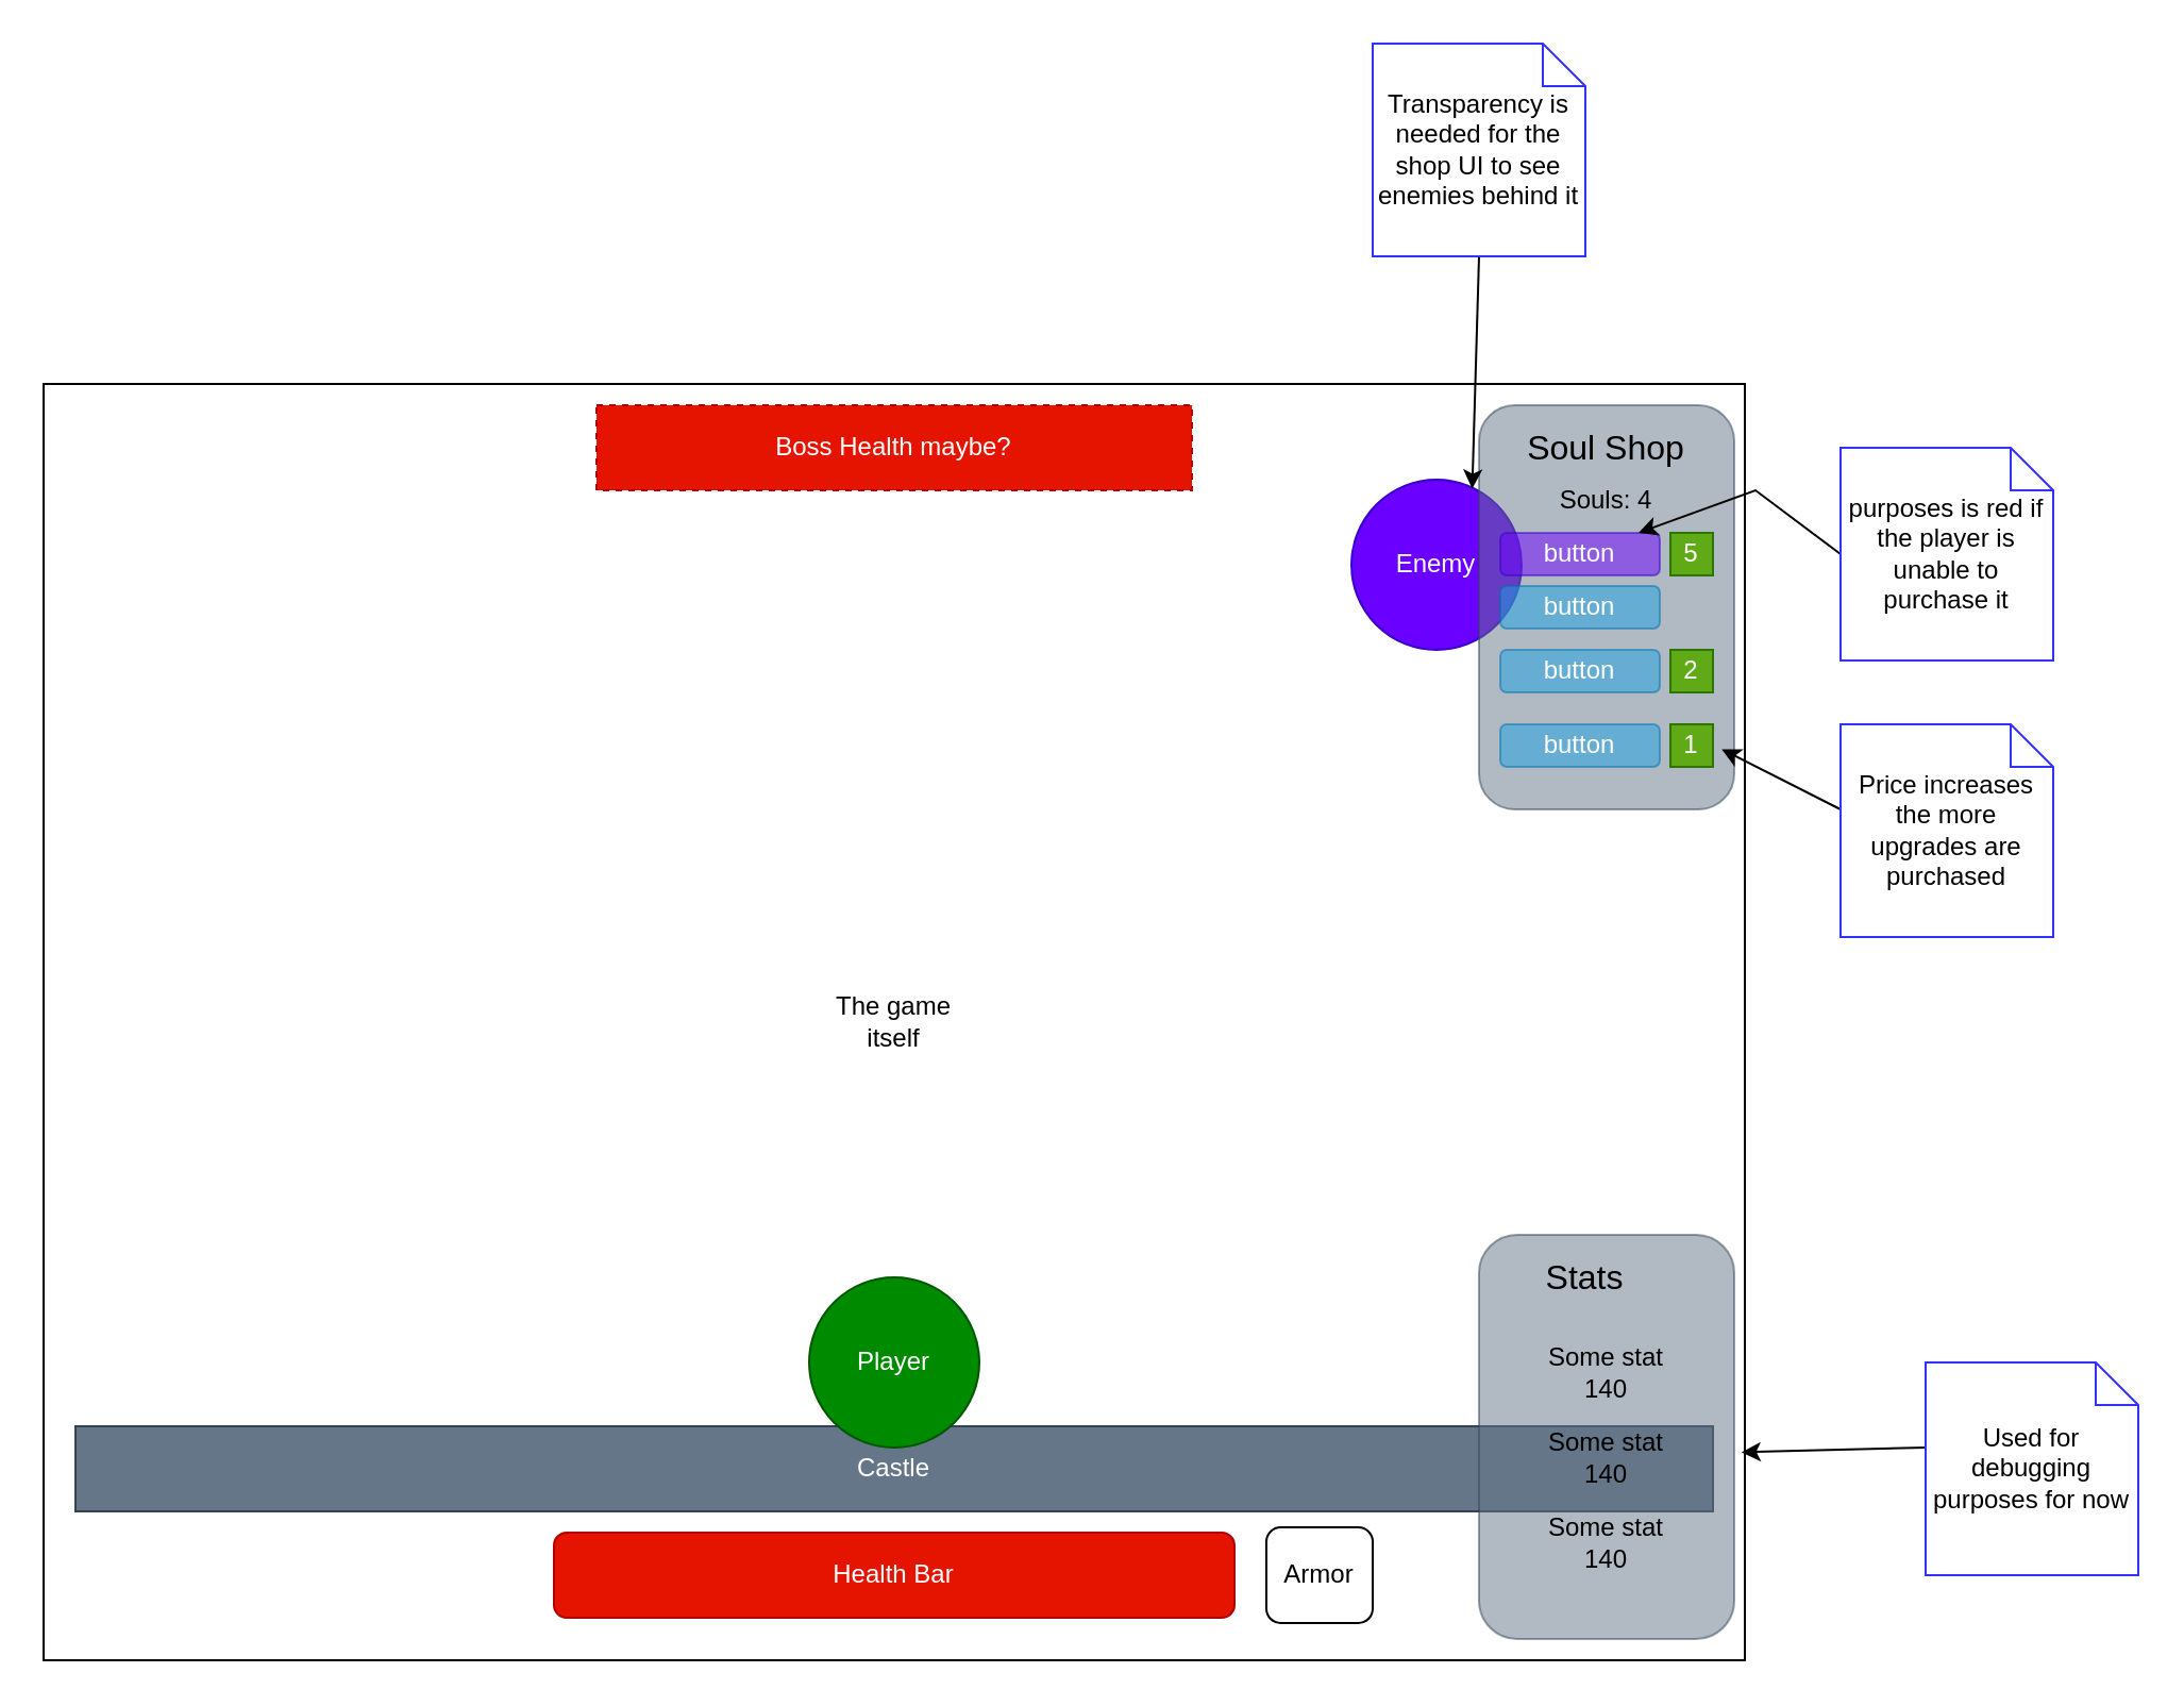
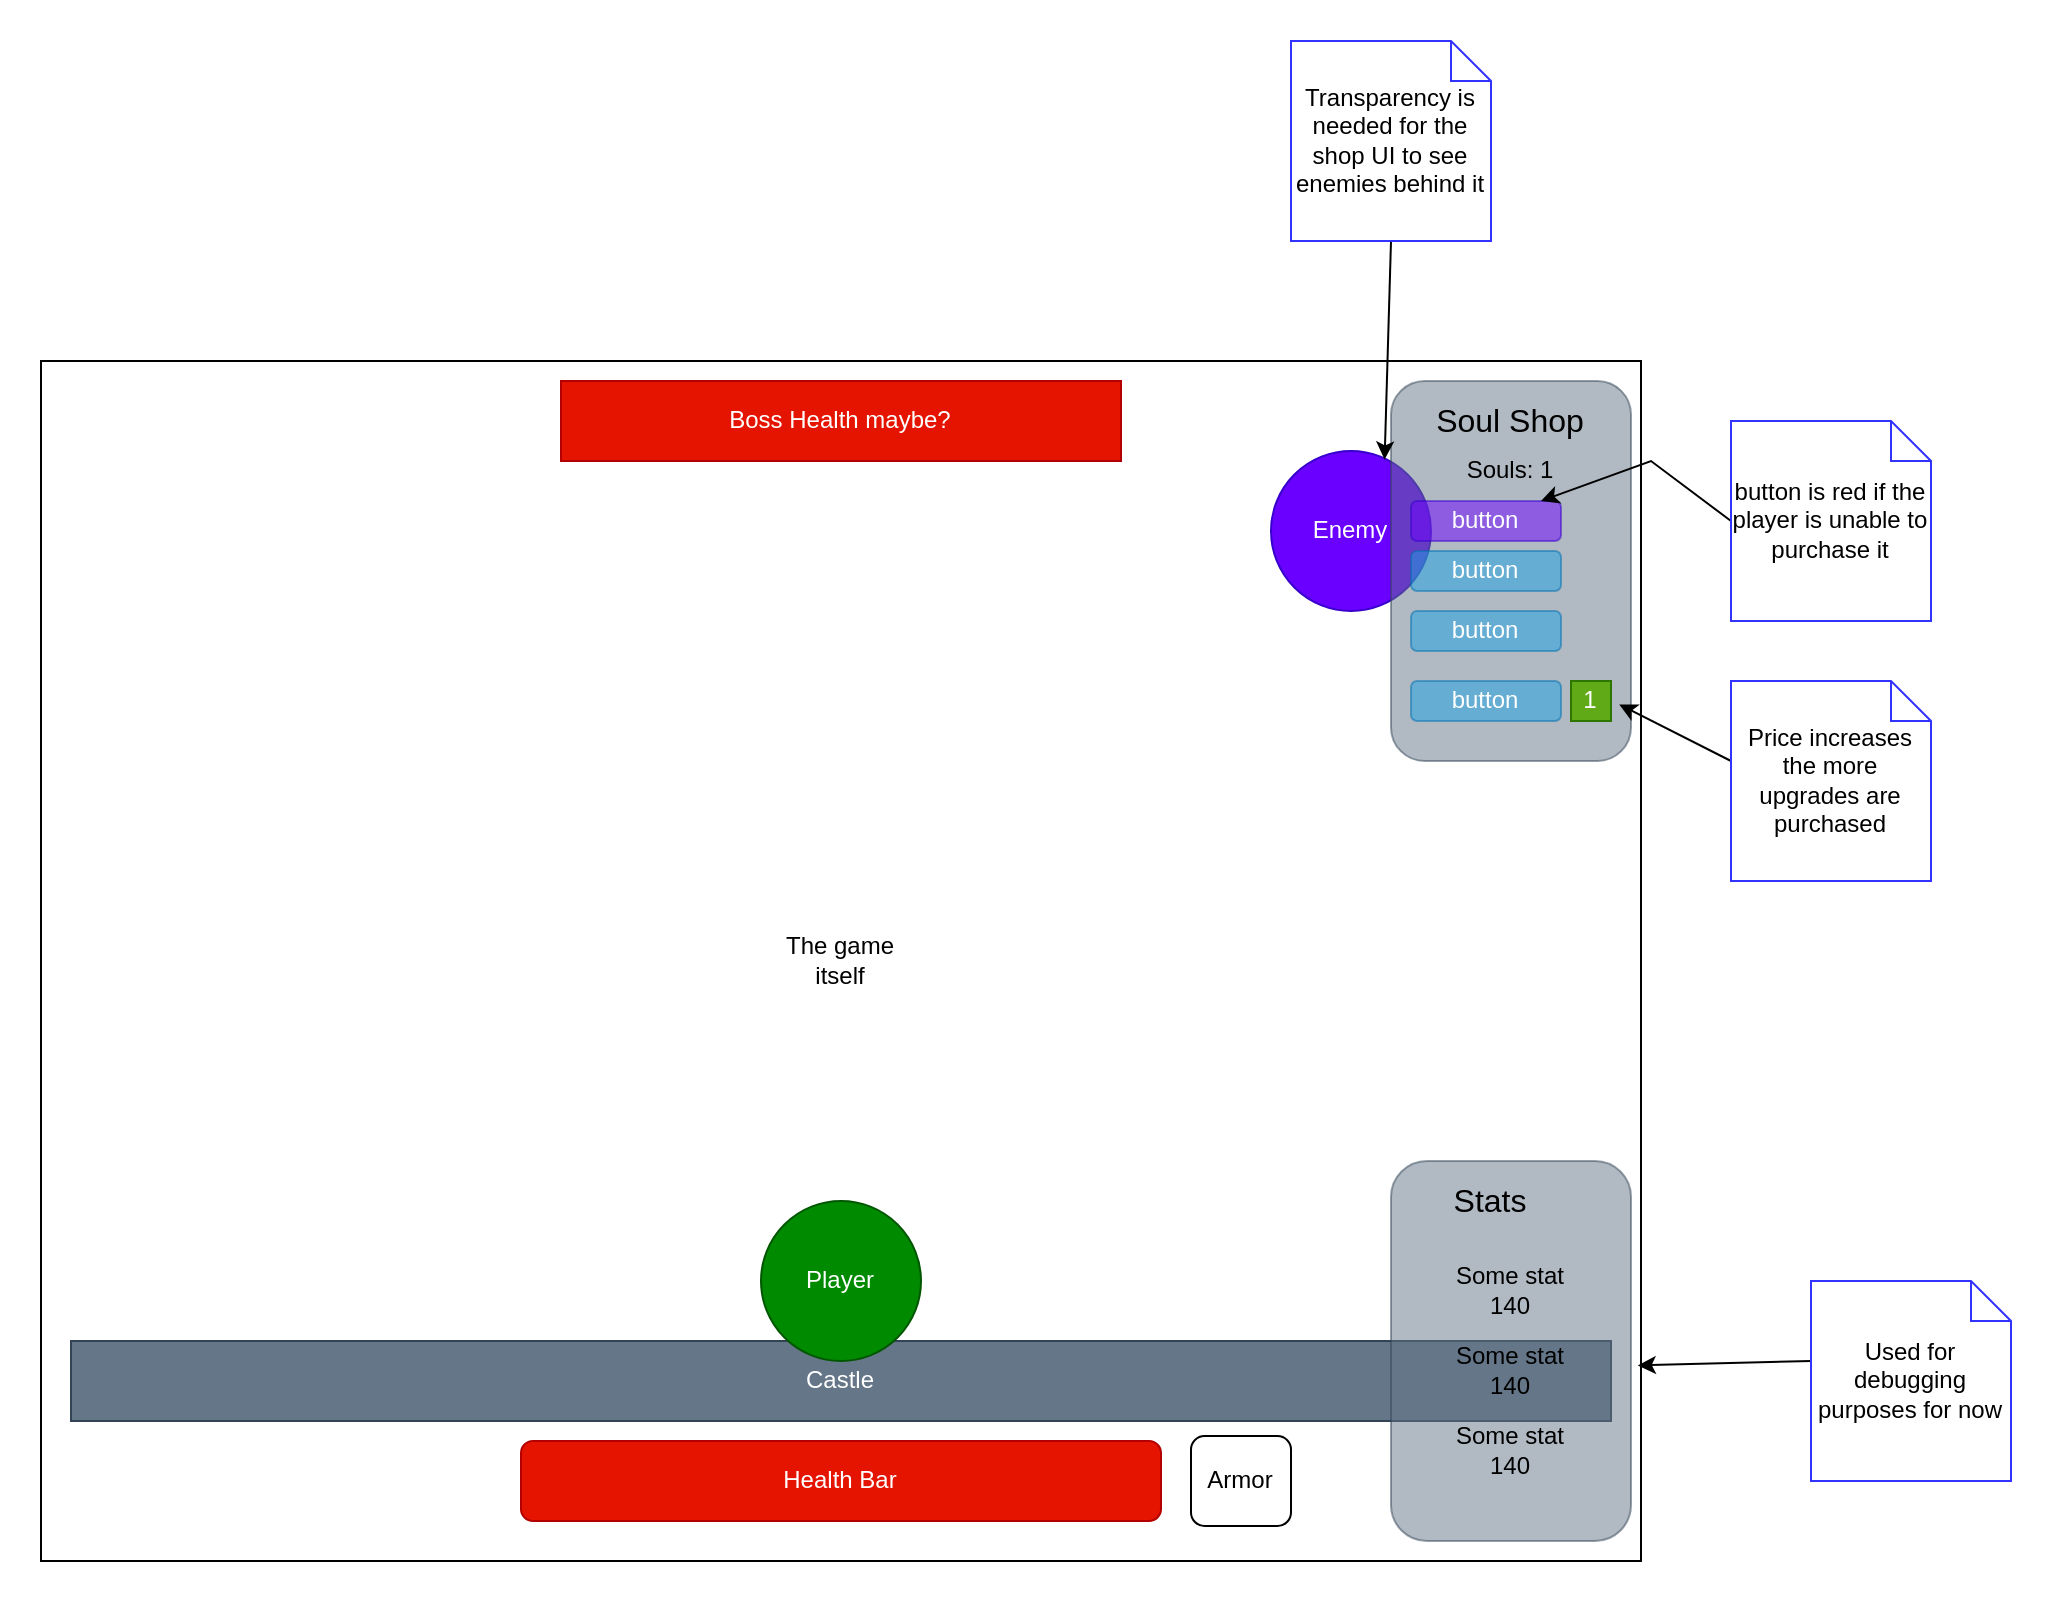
- <mxCell id="8" value="Boss Health maybe?" style="rounded=0;whiteSpace=wrap;html=1;fillColor=#e51400;fontColor=#ffffff;strokeColor=#B20000;dashed=1;" parent="1" vertex="1"><mxGeometry x="280" y="190" width="280" height="40" as="geometry" /></mxCell>
+ <mxCell id="8" value="Boss Health maybe?" style="rounded=0;whiteSpace=wrap;html=1;fillColor=#e51400;fontColor=#ffffff;strokeColor=#B20000;" parent="1" vertex="1"><mxGeometry x="280" y="190" width="280" height="40" as="geometry" /></mxCell>
- <mxCell id="14" value="Souls: 4" style="text;html=1;strokeColor=none;fillColor=none;align=center;verticalAlign=middle;whiteSpace=wrap;rounded=0;" parent="1" vertex="1"><mxGeometry x="725" y="220" width="60" height="30" as="geometry" /></mxCell>
+ <mxCell id="14" value="Souls: 1" style="text;html=1;strokeColor=none;fillColor=none;align=center;verticalAlign=middle;whiteSpace=wrap;rounded=0;" parent="1" vertex="1"><mxGeometry x="725" y="220" width="60" height="30" as="geometry" /></mxCell>
- <mxCell id="15" value="5" style="text;html=1;strokeColor=#2D7600;fillColor=#60a917;align=center;verticalAlign=middle;whiteSpace=wrap;rounded=0;perimeterSpacing=10;fontColor=#ffffff;" parent="1" vertex="1"><mxGeometry x="785" y="250" width="20" height="20" as="geometry" /></mxCell>
- <mxCell id="22" value="purposes is red if the player is unable to purchase it" style="shape=note;size=20;whiteSpace=wrap;html=1;strokeColor=#3333FF;" parent="1" vertex="1"><mxGeometry x="865" y="210" width="100" height="100" as="geometry" /></mxCell>
+ <mxCell id="22" value="button is red if the player is unable to purchase it" style="shape=note;size=20;whiteSpace=wrap;html=1;strokeColor=#3333FF;" parent="1" vertex="1"><mxGeometry x="865" y="210" width="100" height="100" as="geometry" /></mxCell>
- <mxCell id="18" value="2" style="text;html=1;strokeColor=#2D7600;fillColor=#60a917;align=center;verticalAlign=middle;whiteSpace=wrap;rounded=0;perimeterSpacing=10;fontColor=#ffffff;" parent="1" vertex="1"><mxGeometry x="785" y="305" width="20" height="20" as="geometry" /></mxCell>
